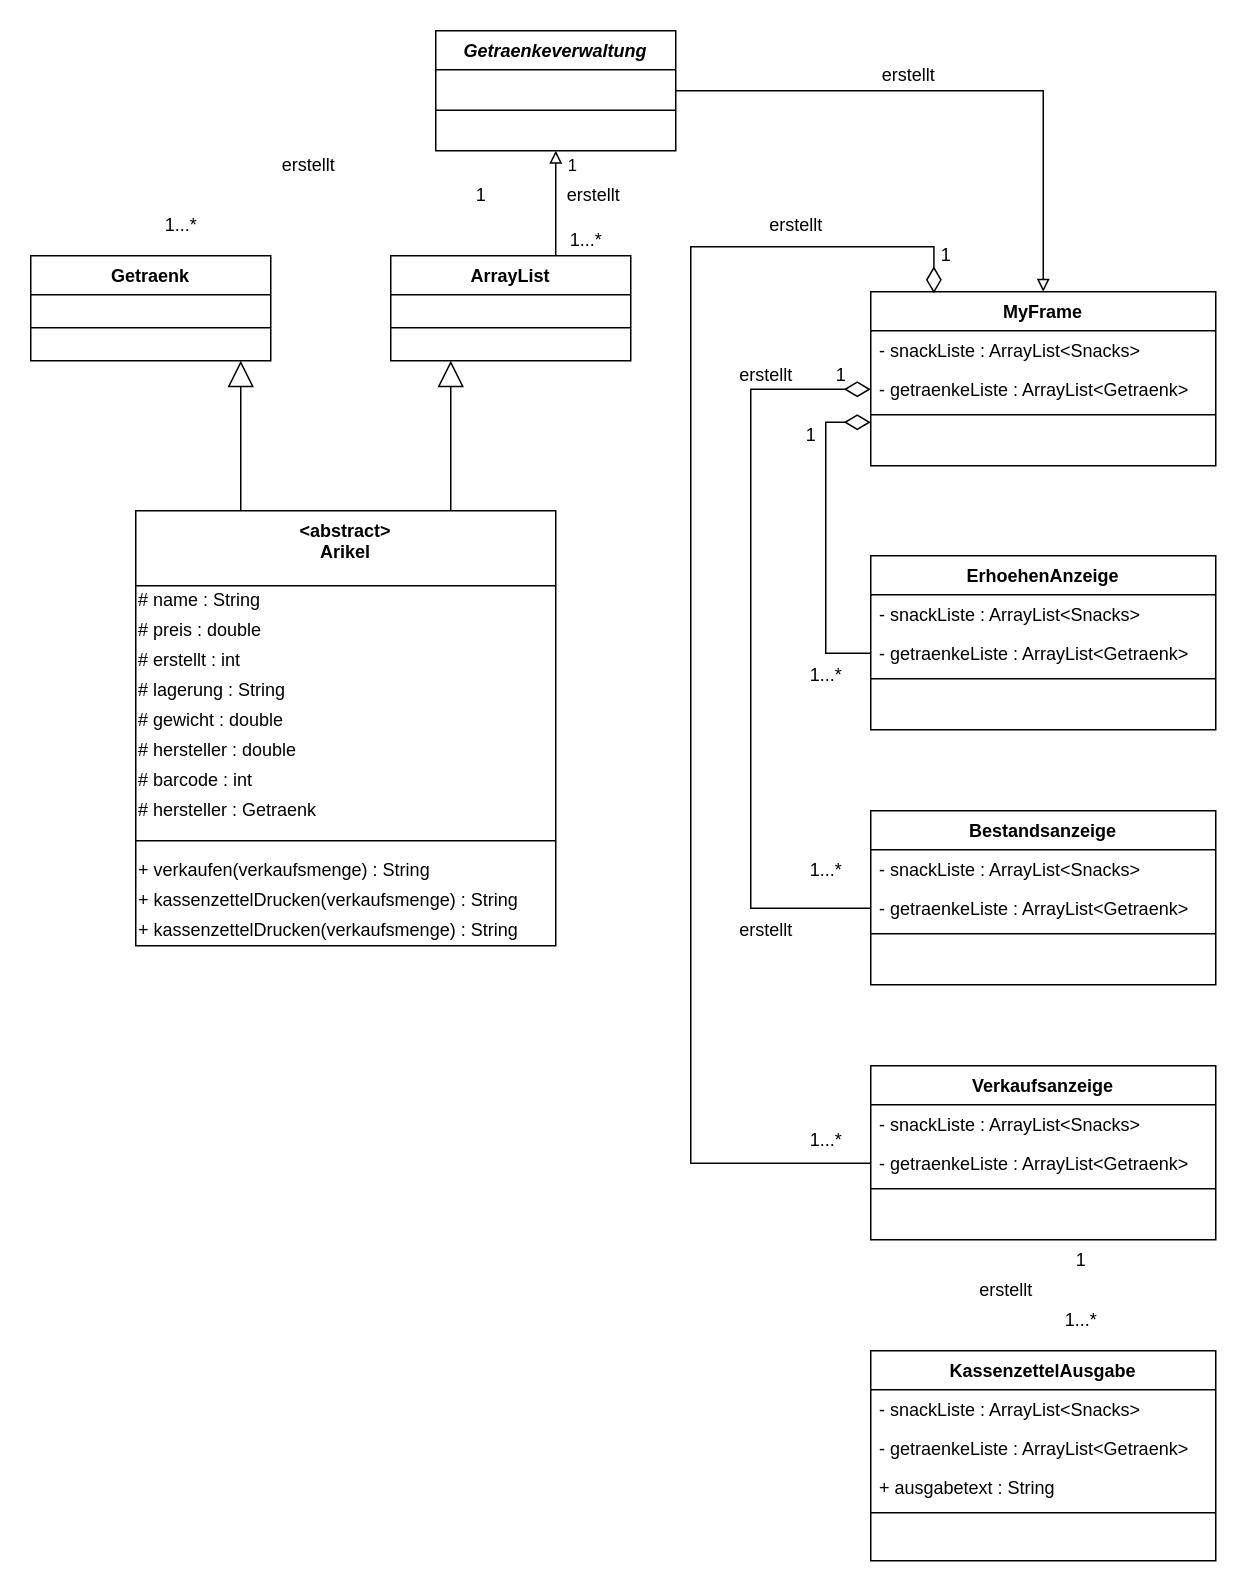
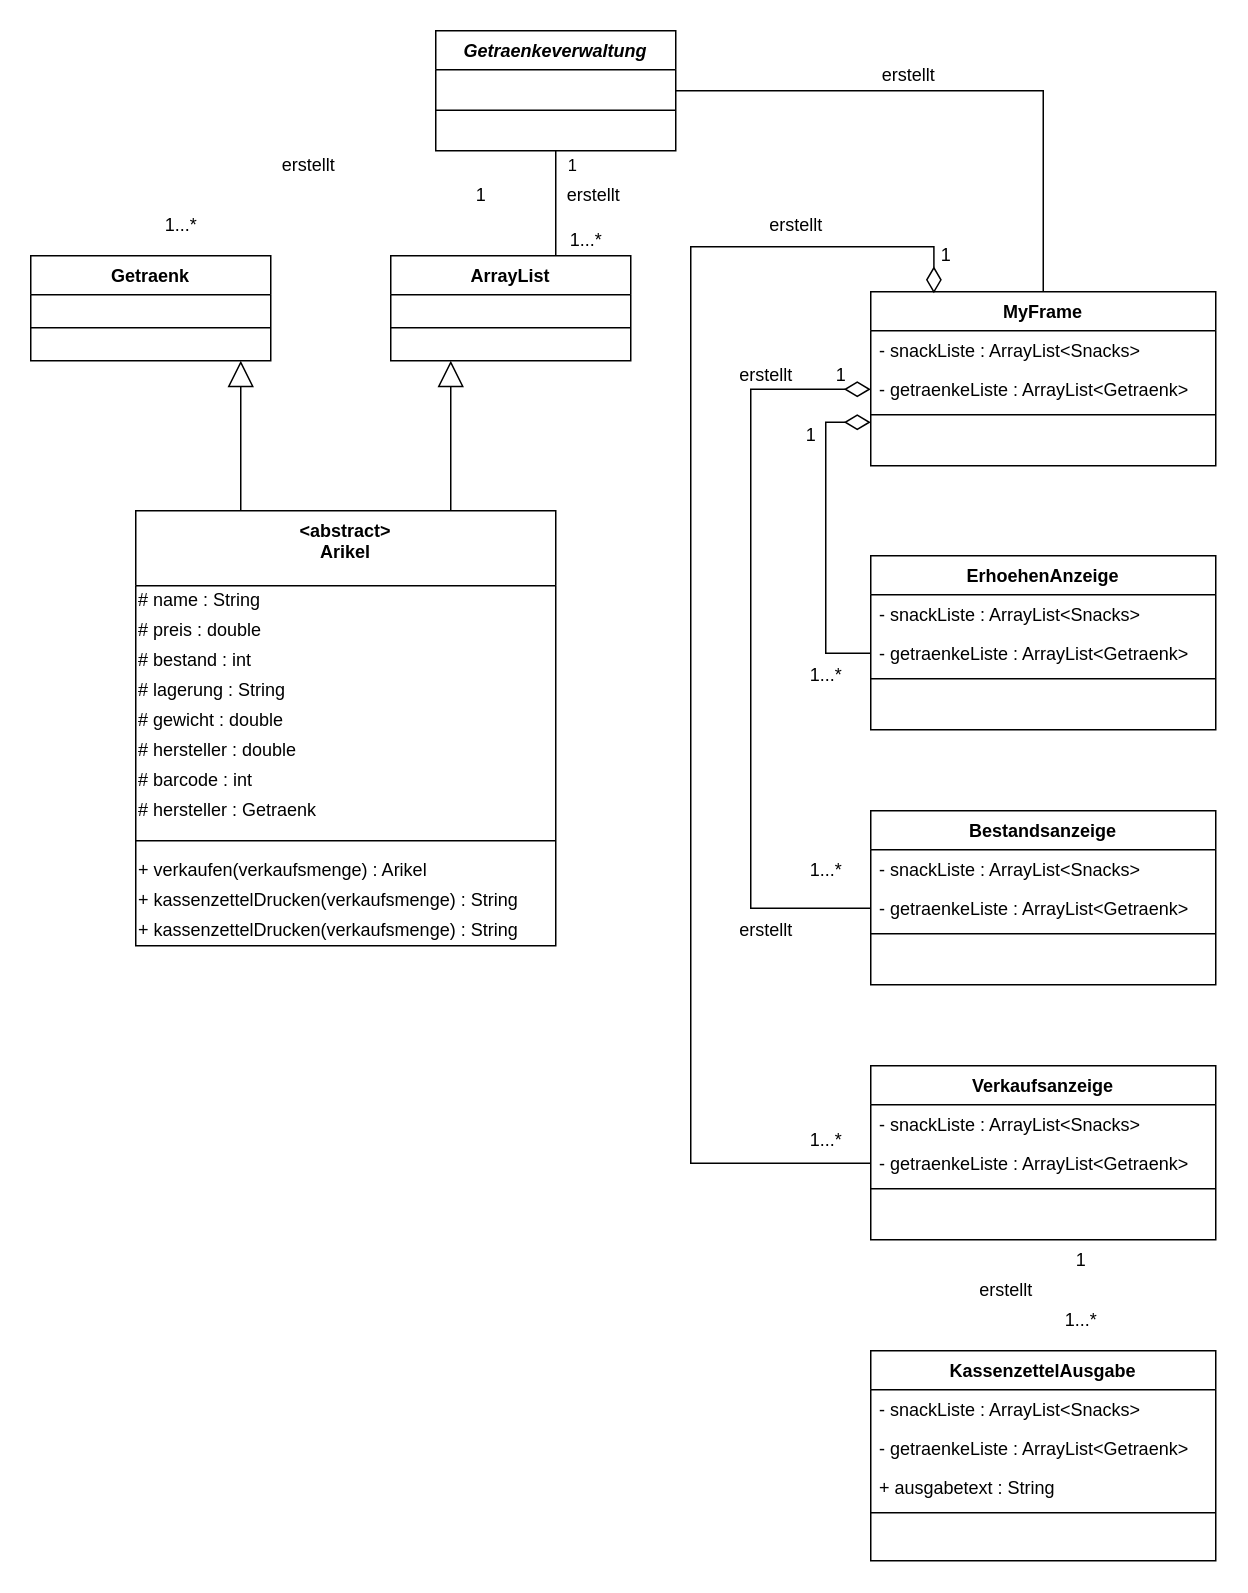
- <mxCell id="8" value="" style="endArrow=block;endFill=0;shadow=0;strokeWidth=1;rounded=0;edgeStyle=elbowEdgeStyle;elbow=vertical;entryX=0.5;entryY=1;entryDx=0;entryDy=0;" parent="1" source="6" target="2" edge="1"><mxGeometry width="160" relative="1" as="geometry"><mxPoint x="220" y="353" as="sourcePoint" /><mxPoint x="370" y="120" as="targetPoint" /><Array as="points"><mxPoint x="400" y="220" /></Array></mxGeometry></mxCell>
+ <mxCell id="8" value="" style="endArrow=none;endFill=0;shadow=0;strokeWidth=1;rounded=0;edgeStyle=elbowEdgeStyle;elbow=vertical;entryX=0.5;entryY=1;entryDx=0;entryDy=0;" parent="1" source="6" target="2" edge="1"><mxGeometry width="160" relative="1" as="geometry"><mxPoint x="220" y="353" as="sourcePoint" /><mxPoint x="370" y="120" as="targetPoint" /><Array as="points"><mxPoint x="400" y="220" /></Array></mxGeometry></mxCell>
- <mxCell id="14" value="" style="endArrow=block;shadow=0;strokeWidth=1;rounded=0;endFill=0;edgeStyle=elbowEdgeStyle;elbow=vertical;" parent="1" source="2" target="10" edge="1"><mxGeometry x="0.5" y="41" relative="1" as="geometry"><mxPoint x="390" y="172" as="sourcePoint" /><mxPoint x="550" y="172" as="targetPoint" /><mxPoint x="-40" y="32" as="offset" /><Array as="points"><mxPoint x="490" y="60" /></Array></mxGeometry></mxCell>
+ <mxCell id="14" value="" style="endArrow=none;shadow=0;strokeWidth=1;rounded=0;endFill=0;edgeStyle=elbowEdgeStyle;elbow=vertical;" parent="1" source="2" target="10" edge="1"><mxGeometry x="0.5" y="41" relative="1" as="geometry"><mxPoint x="390" y="172" as="sourcePoint" /><mxPoint x="550" y="172" as="targetPoint" /><mxPoint x="-40" y="32" as="offset" /><Array as="points"><mxPoint x="490" y="60" /></Array></mxGeometry></mxCell>
- <mxCell id="20" value="&lt;div align=&quot;left&quot;&gt;# erstellt : int&lt;/div&gt;" style="text;html=1;align=left;verticalAlign=middle;resizable=0;points=[];autosize=1;strokeColor=none;fillColor=none;" vertex="1" parent="17"><mxGeometry y="90" width="280" height="20" as="geometry" /></mxCell>
+ <mxCell id="20" value="&lt;div align=&quot;left&quot;&gt;# bestand : int&lt;/div&gt;" style="text;html=1;align=left;verticalAlign=middle;resizable=0;points=[];autosize=1;strokeColor=none;fillColor=none;" vertex="1" parent="17"><mxGeometry y="90" width="280" height="20" as="geometry" /></mxCell>
- <mxCell id="27" value="&lt;div align=&quot;left&quot;&gt;+ verkaufen(verkaufsmenge) : String&lt;/div&gt;" style="text;html=1;align=left;verticalAlign=middle;resizable=0;points=[];autosize=1;strokeColor=none;fillColor=none;" vertex="1" parent="17"><mxGeometry y="230" width="280" height="20" as="geometry" /></mxCell>
+ <mxCell id="27" value="&lt;div align=&quot;left&quot;&gt;+ verkaufen(verkaufsmenge) : Arikel&lt;/div&gt;" style="text;html=1;align=left;verticalAlign=middle;resizable=0;points=[];autosize=1;strokeColor=none;fillColor=none;" vertex="1" parent="17"><mxGeometry y="230" width="280" height="20" as="geometry" /></mxCell>
